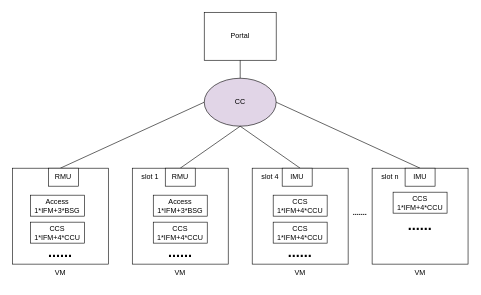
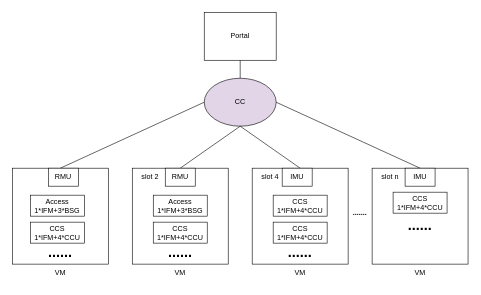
- <mxCell id="17" value="slot 1" style="text;html=1;strokeColor=none;fillColor=none;align=center;verticalAlign=middle;whiteSpace=wrap;rounded=0;" vertex="1" parent="1"><mxGeometry x="220" y="280" width="60" height="30" as="geometry" /></mxCell>
+ <mxCell id="17" value="slot 2" style="text;html=1;strokeColor=none;fillColor=none;align=center;verticalAlign=middle;whiteSpace=wrap;rounded=0;" vertex="1" parent="1"><mxGeometry x="220" y="280" width="60" height="30" as="geometry" /></mxCell>
